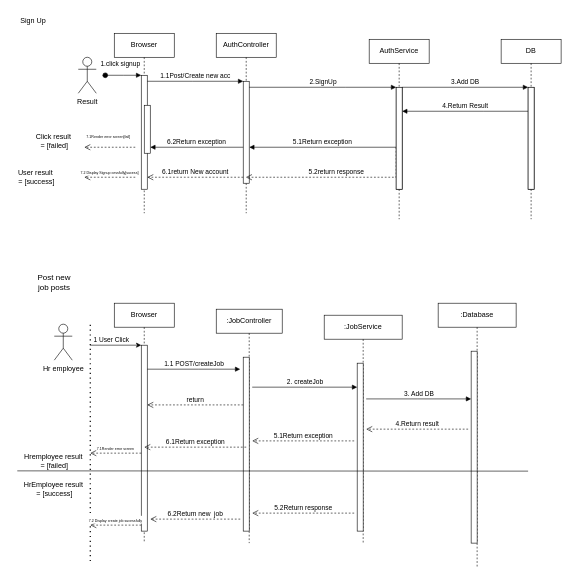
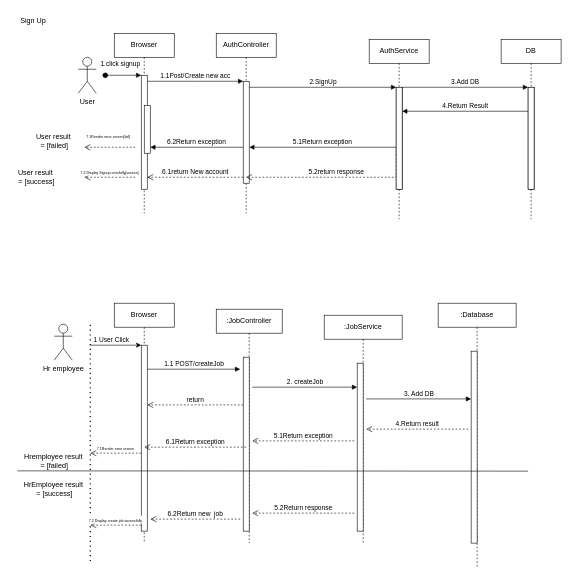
- <mxCell id="11" value="Result" style="shape=umlActor;verticalLabelPosition=bottom;verticalAlign=top;html=1;outlineConnect=0;" vertex="1" parent="1"><mxGeometry x="130" y="95" width="30" height="60" as="geometry" /></mxCell>
+ <mxCell id="11" value="User" style="shape=umlActor;verticalLabelPosition=bottom;verticalAlign=top;html=1;outlineConnect=0;" vertex="1" parent="1"><mxGeometry x="130" y="95" width="30" height="60" as="geometry" /></mxCell>
- <mxCell id="53" value="Click result&amp;nbsp;&lt;br&gt;= [failed]" style="text;html=1;align=center;verticalAlign=middle;resizable=0;points=[];autosize=1;strokeColor=none;fillColor=none;" vertex="1" parent="1"><mxGeometry x="50" y="215" width="80" height="40" as="geometry" /></mxCell>
+ <mxCell id="53" value="User result&amp;nbsp;&lt;br&gt;= [failed]" style="text;html=1;align=center;verticalAlign=middle;resizable=0;points=[];autosize=1;strokeColor=none;fillColor=none;" vertex="1" parent="1"><mxGeometry x="50" y="215" width="80" height="40" as="geometry" /></mxCell>
- <mxCell id="52" value="&lt;span style=&quot;font-family: Arial; font-size: 13.333px; text-align: start; white-space-collapse: preserve; background-color: rgb(255, 255, 255);&quot;&gt;Post new job posts&lt;/span&gt;" style="text;html=1;align=center;verticalAlign=middle;whiteSpace=wrap;rounded=0;" vertex="1" parent="1"><mxGeometry x="60" y="455" width="60" height="30" as="geometry" /></mxCell>
